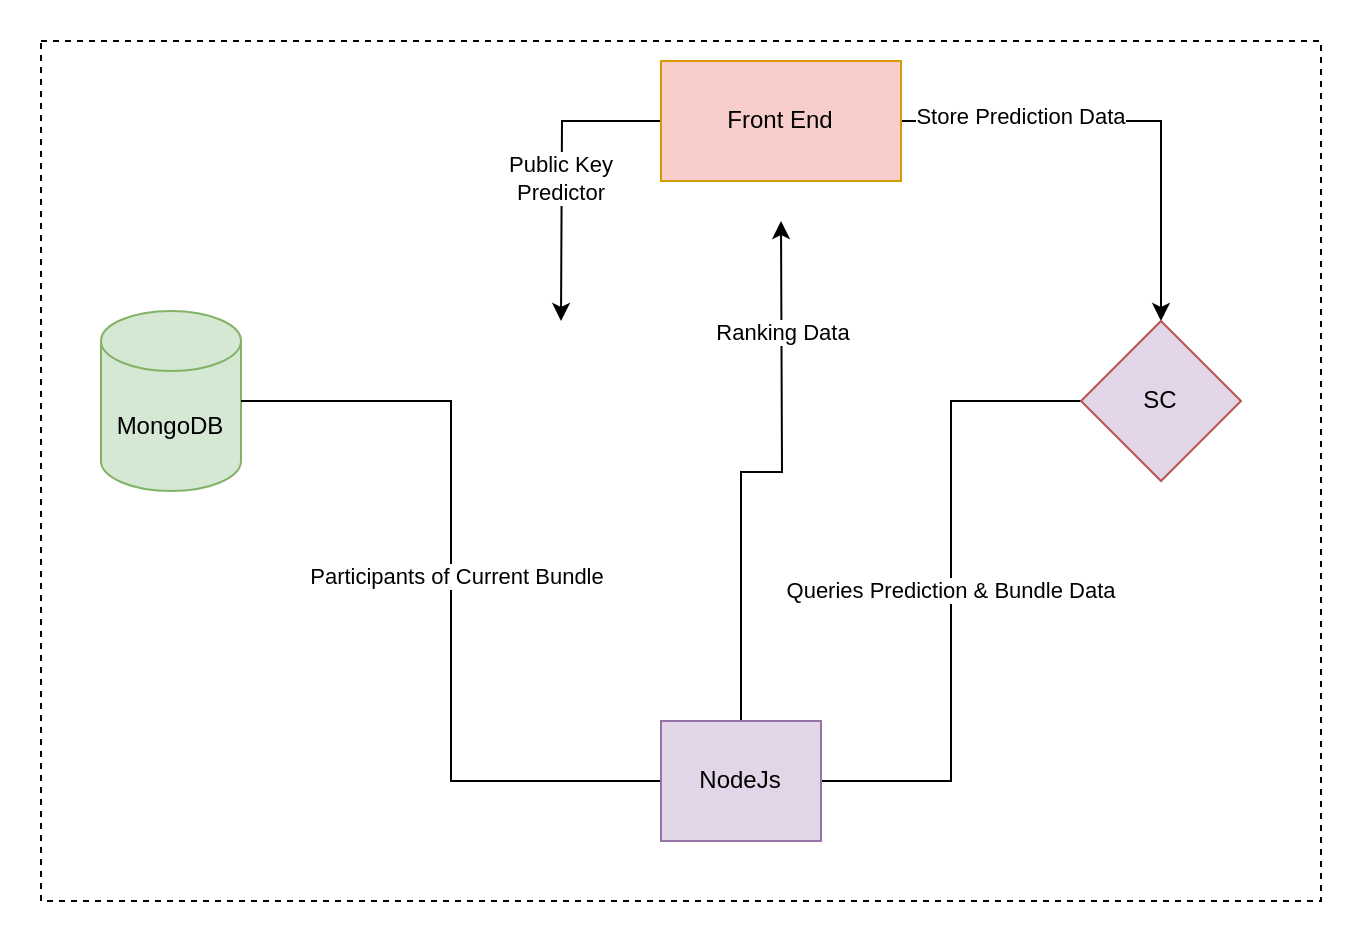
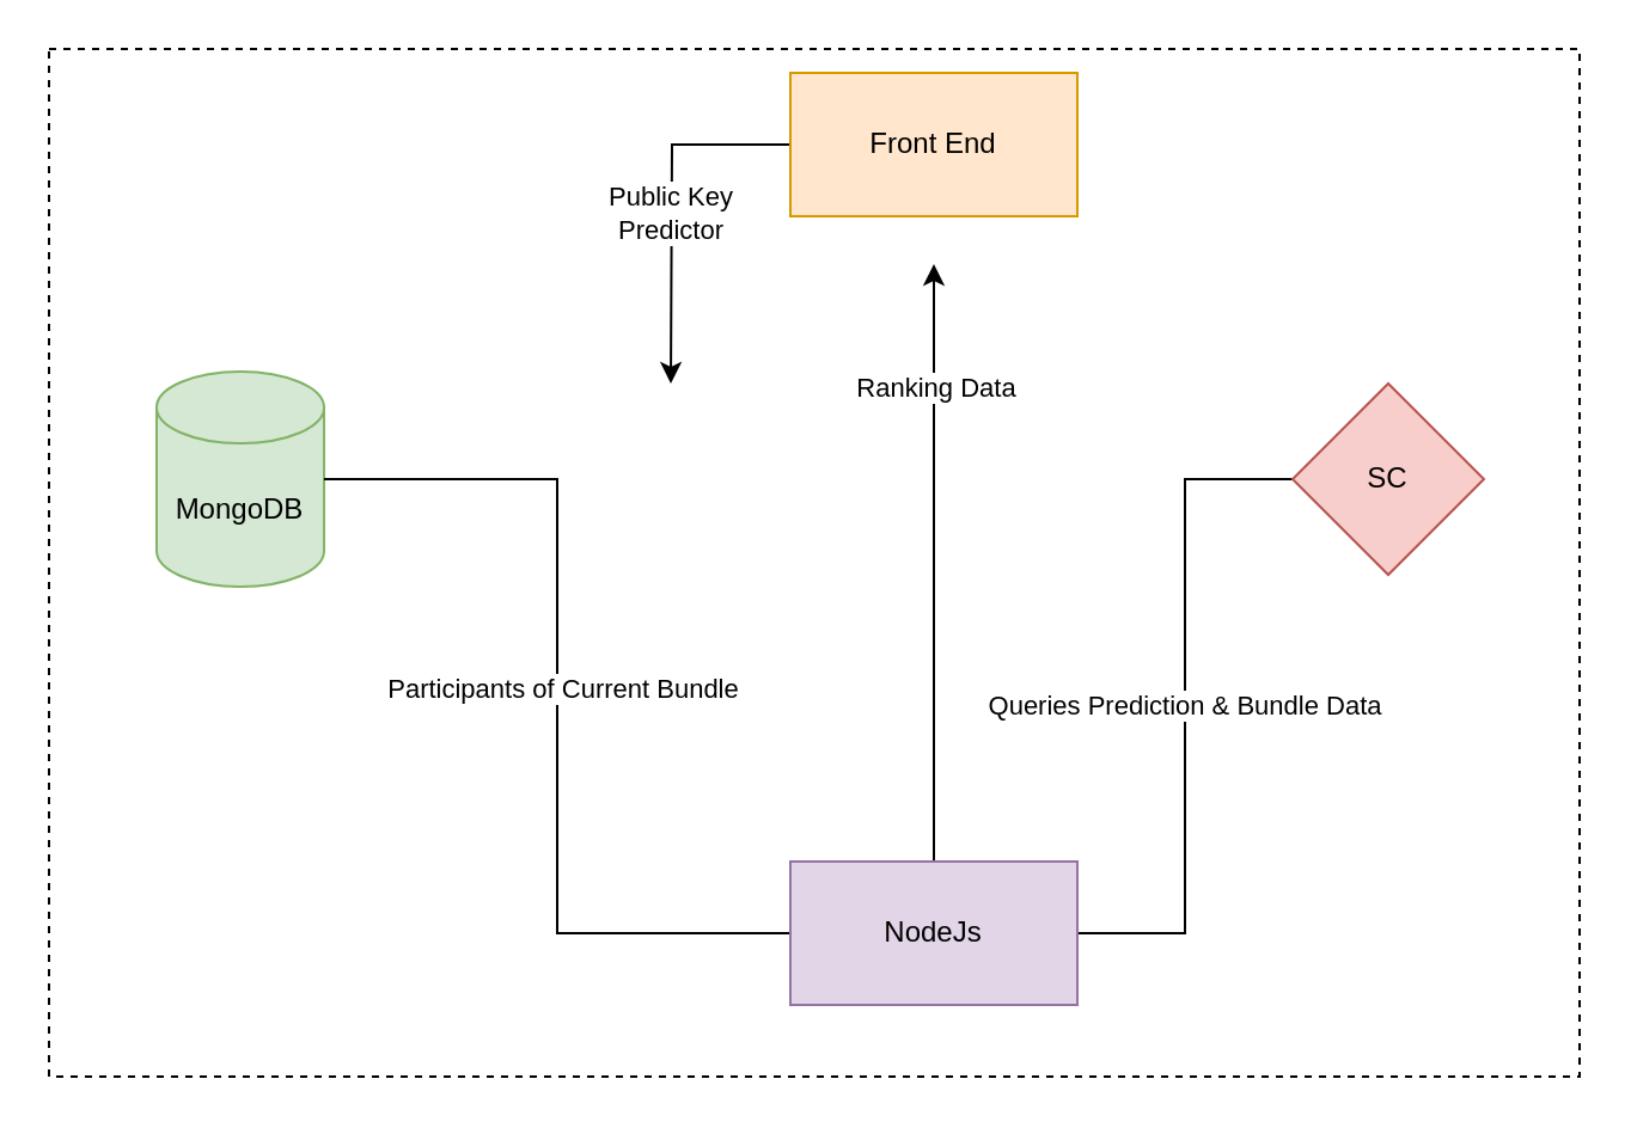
- <mxCell id="13" value="Front End" style="rounded=0;whiteSpace=wrap;html=1;fillColor=#f8cecc;strokeColor=#d79b00;" vertex="1" parent="1"><mxGeometry x="330" y="30" width="120" height="60" as="geometry" /></mxCell>
+ <mxCell id="13" value="Front End" style="rounded=0;whiteSpace=wrap;html=1;fillColor=#ffe6cc;strokeColor=#d79b00;" vertex="1" parent="1"><mxGeometry x="330" y="30" width="120" height="60" as="geometry" /></mxCell>
- <mxCell id="9" style="edgeStyle=orthogonalEdgeStyle;rounded=0;orthogonalLoop=1;jettySize=auto;html=1;entryX=0.5;entryY=0;entryDx=0;entryDy=0;" edge="1" parent="1" source="13" target="14"><mxGeometry relative="1" as="geometry" /></mxCell>
- <mxCell id="10" value="Store Prediction Data" style="edgeLabel;html=1;align=center;verticalAlign=middle;resizable=0;points=[];" vertex="1" connectable="0" parent="9"><mxGeometry x="-0.487" y="3" relative="1" as="geometry"><mxPoint as="offset" /></mxGeometry></mxCell>
- <mxCell id="2" value="MongoDB" style="shape=cylinder3;whiteSpace=wrap;html=1;boundedLbl=1;backgroundOutline=1;size=15;fillColor=#d5e8d4;strokeColor=#82b366;" vertex="1" parent="1"><mxGeometry x="50" y="155" width="70" height="90" as="geometry" /></mxCell>
+ <mxCell id="2" value="MongoDB" style="shape=cylinder3;whiteSpace=wrap;html=1;boundedLbl=1;backgroundOutline=1;size=15;fillColor=#d5e8d4;strokeColor=#82b366;" vertex="1" parent="1"><mxGeometry x="65" y="155" width="70" height="90" as="geometry" /></mxCell>
- <mxCell id="14" value="SC" style="rhombus;whiteSpace=wrap;html=1;fillColor=#e1d5e7;strokeColor=#b85450;" vertex="1" parent="1"><mxGeometry x="540" y="160" width="80" height="80" as="geometry" /></mxCell>
+ <mxCell id="14" value="SC" style="rhombus;whiteSpace=wrap;html=1;fillColor=#f8cecc;strokeColor=#b85450;" vertex="1" parent="1"><mxGeometry x="540" y="160" width="80" height="80" as="geometry" /></mxCell>
- <mxCell id="8" value="NodeJs" style="rounded=0;whiteSpace=wrap;html=1;fillColor=#e1d5e7;strokeColor=#9673a6;" vertex="1" parent="1"><mxGeometry x="330" y="360" width="80" height="60" as="geometry" /></mxCell>
+ <mxCell id="8" value="NodeJs" style="rounded=0;whiteSpace=wrap;html=1;fillColor=#e1d5e7;strokeColor=#9673a6;" vertex="1" parent="1"><mxGeometry x="330" y="360" width="120" height="60" as="geometry" /></mxCell>
